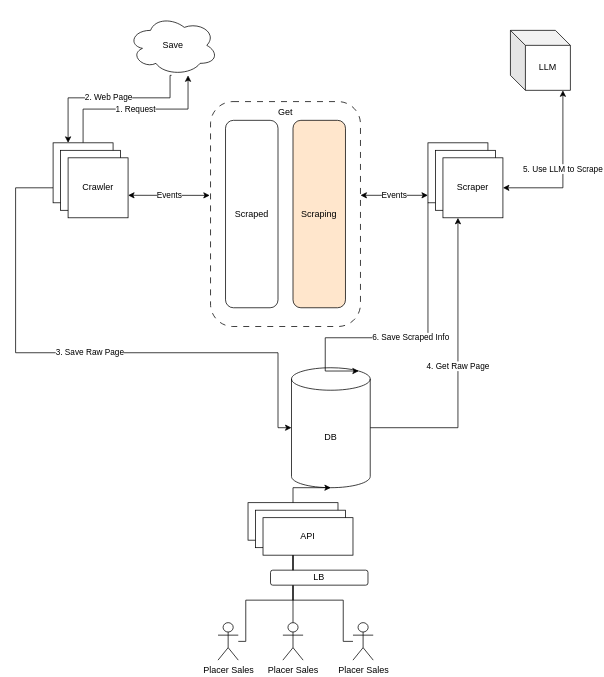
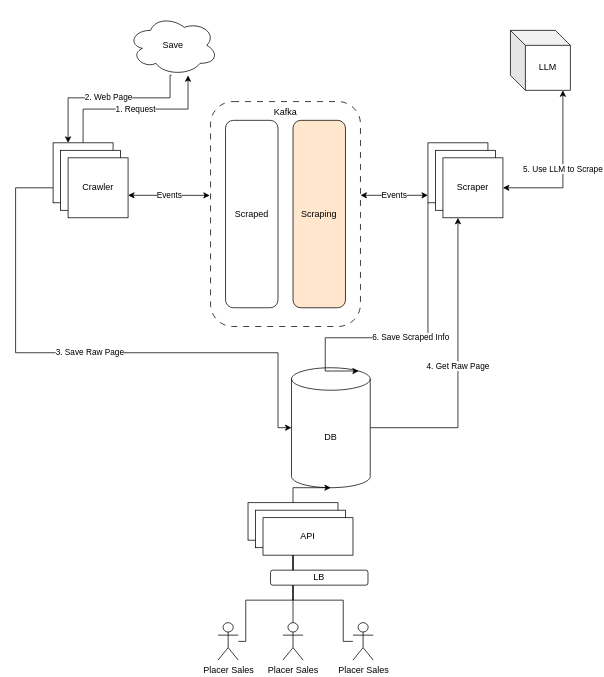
- <mxCell id="3" value="Get" style="rounded=1;whiteSpace=wrap;html=1;dashed=1;dashPattern=8 8;gradientColor=none;fillColor=none;verticalAlign=top;" parent="1" vertex="1"><mxGeometry x="280" y="135" width="200" height="300" as="geometry" /></mxCell>
+ <mxCell id="3" value="Kafka" style="rounded=1;whiteSpace=wrap;html=1;dashed=1;dashPattern=8 8;gradientColor=none;fillColor=none;verticalAlign=top;" parent="1" vertex="1"><mxGeometry x="280" y="135" width="200" height="300" as="geometry" /></mxCell>
